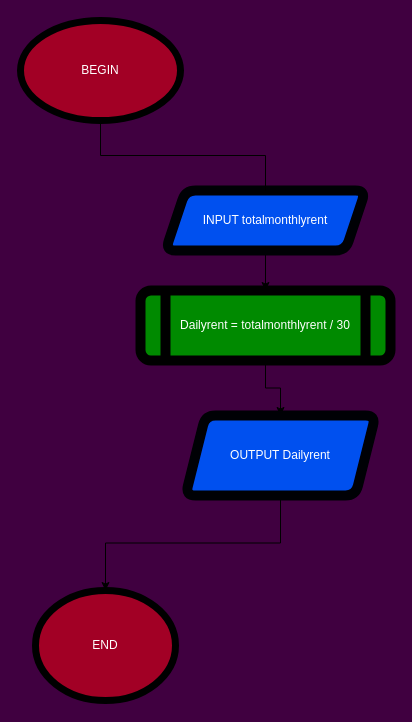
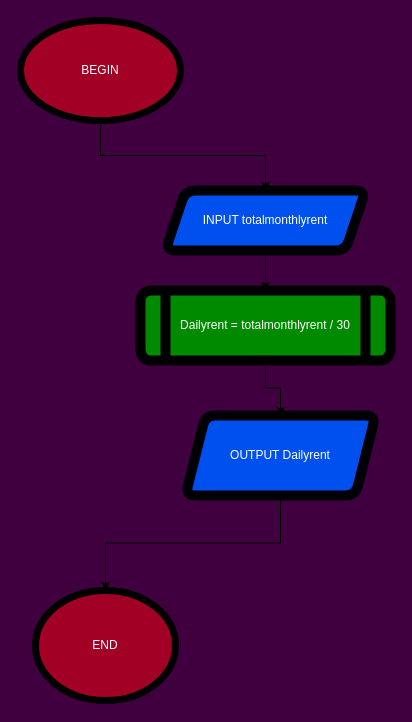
- <mxCell id="8" style="edgeStyle=orthogonalEdgeStyle;rounded=0;orthogonalLoop=1;jettySize=auto;html=1;entryX=0.5;entryY=0;entryDx=0;entryDy=0;endArrow=none;" edge="1" parent="1" source="9" target="3"><mxGeometry relative="1" as="geometry" /></mxCell>
+ <mxCell id="8" style="edgeStyle=orthogonalEdgeStyle;rounded=0;orthogonalLoop=1;jettySize=auto;html=1;entryX=0.5;entryY=0;entryDx=0;entryDy=0;" edge="1" parent="1" source="9" target="3"><mxGeometry relative="1" as="geometry" /></mxCell>
